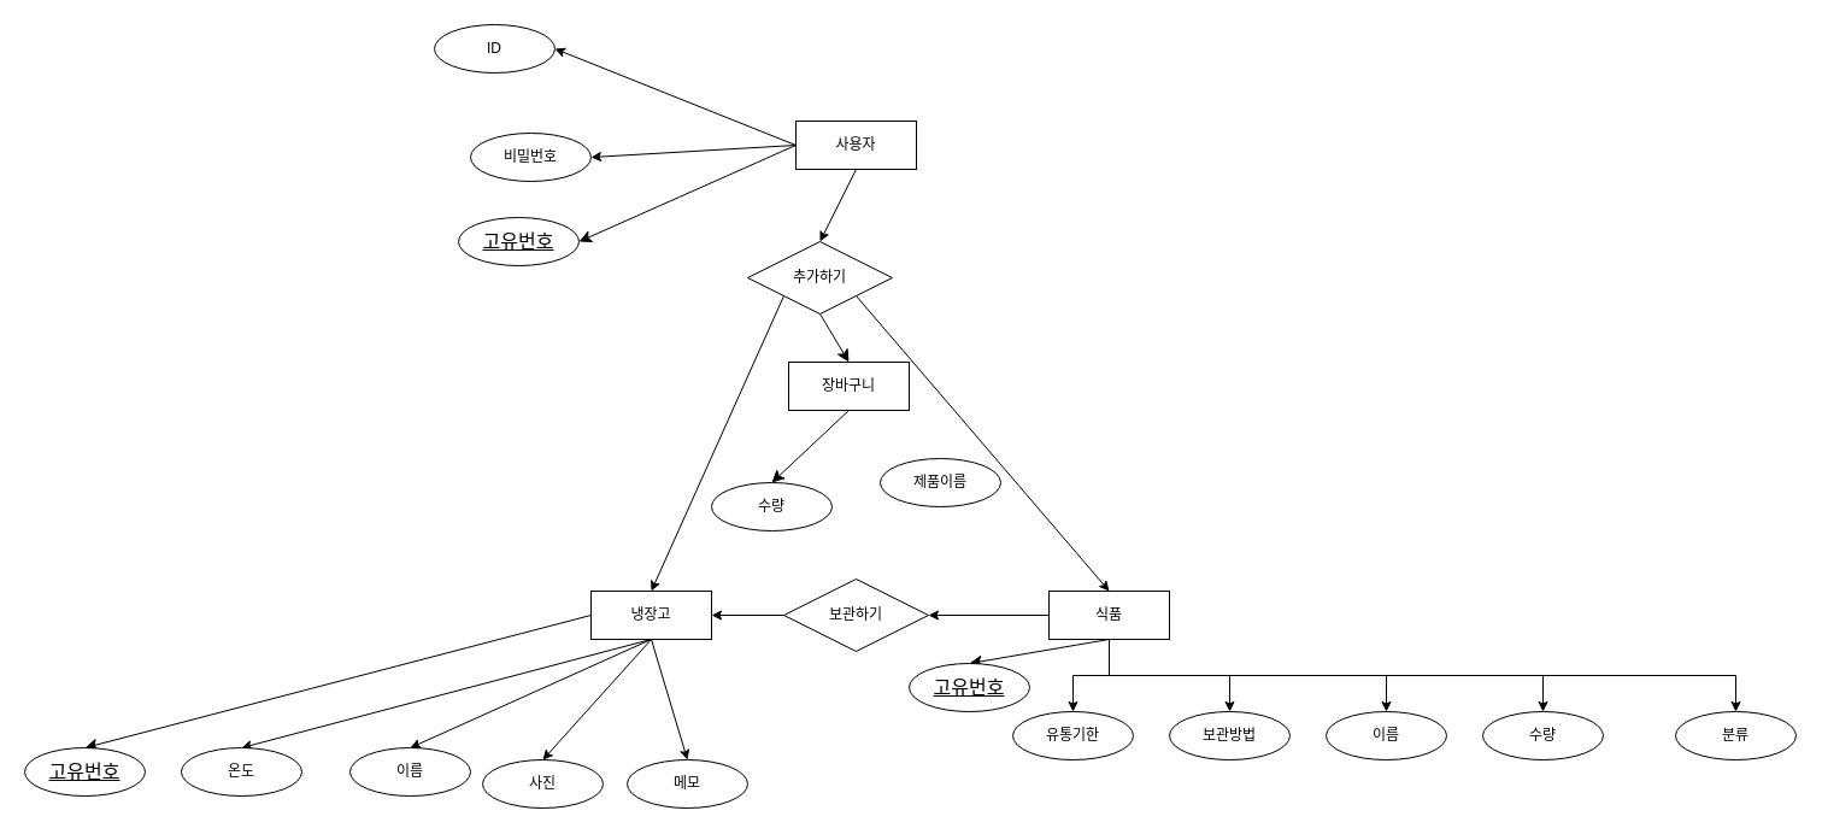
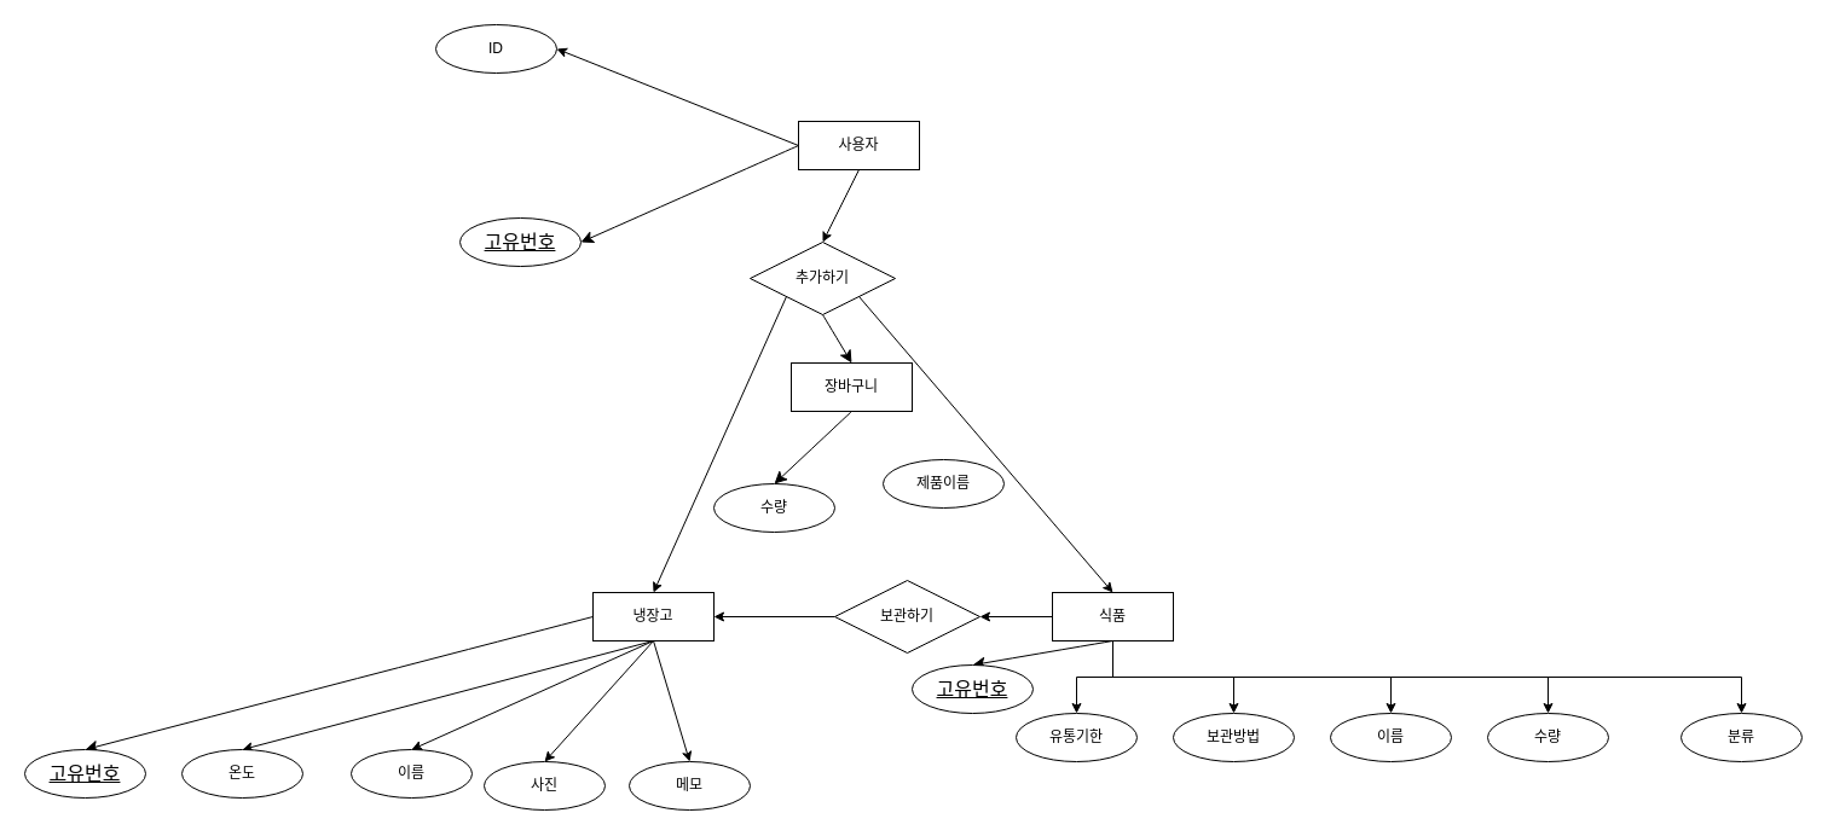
- <mxCell id="4" style="rounded=0;orthogonalLoop=1;jettySize=auto;html=1;exitX=0;exitY=0.5;exitDx=0;exitDy=0;entryX=1;entryY=0.5;entryDx=0;entryDy=0;" parent="1" source="6" target="40" edge="1"><mxGeometry relative="1" as="geometry" /></mxCell>
- <mxCell id="40" value="비밀번호" style="ellipse;whiteSpace=wrap;html=1;align=center;" parent="1" vertex="1"><mxGeometry y="110" width="100" height="40" as="geometry" x="390" /></mxCell>
- <mxCell id="26" value="보관하기" style="shape=rhombus;perimeter=rhombusPerimeter;whiteSpace=wrap;html=1;align=center;" parent="1" vertex="1"><mxGeometry x="650" y="480" width="120" height="60" as="geometry" /></mxCell>
+ <mxCell id="26" value="보관하기" style="shape=rhombus;perimeter=rhombusPerimeter;whiteSpace=wrap;html=1;align=center;" parent="1" vertex="1"><mxGeometry x="690" y="480" width="120" height="60" as="geometry" /></mxCell>
